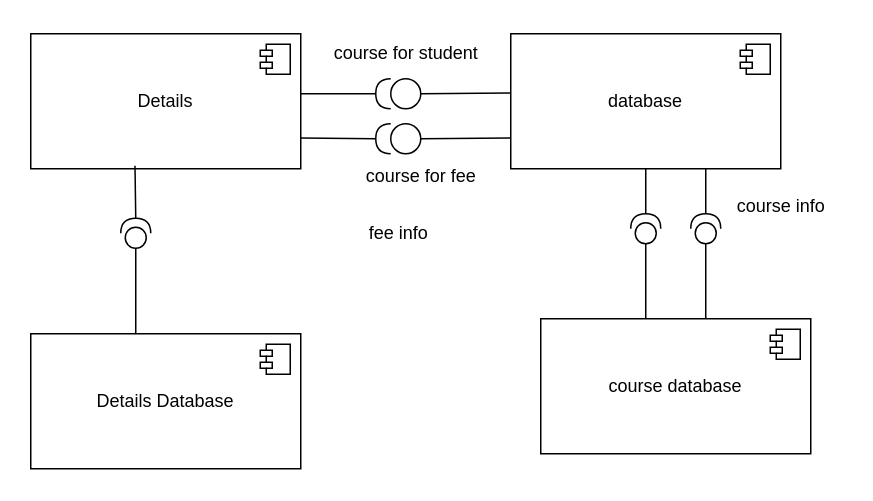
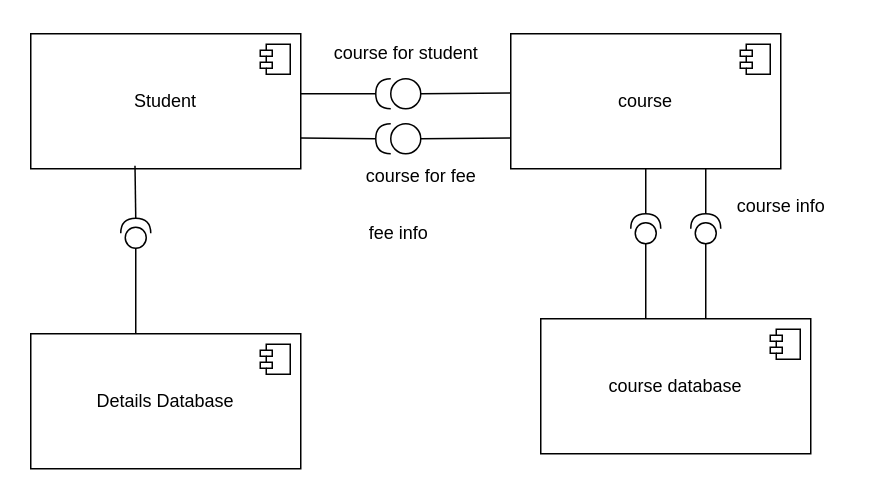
- <mxCell id="2" value="Details" style="html=1;dropTarget=0;whiteSpace=wrap;" vertex="1" parent="1"><mxGeometry x="20" y="22" width="180" height="90" as="geometry" /></mxCell>
+ <mxCell id="2" value="Student" style="html=1;dropTarget=0;whiteSpace=wrap;" vertex="1" parent="1"><mxGeometry x="20" y="22" width="180" height="90" as="geometry" /></mxCell>
- <mxCell id="4" value="database" style="html=1;dropTarget=0;whiteSpace=wrap;" vertex="1" parent="1"><mxGeometry x="340" y="22" width="180" height="90" as="geometry" /></mxCell>
+ <mxCell id="4" value="course" style="html=1;dropTarget=0;whiteSpace=wrap;" vertex="1" parent="1"><mxGeometry x="340" y="22" width="180" height="90" as="geometry" /></mxCell>
